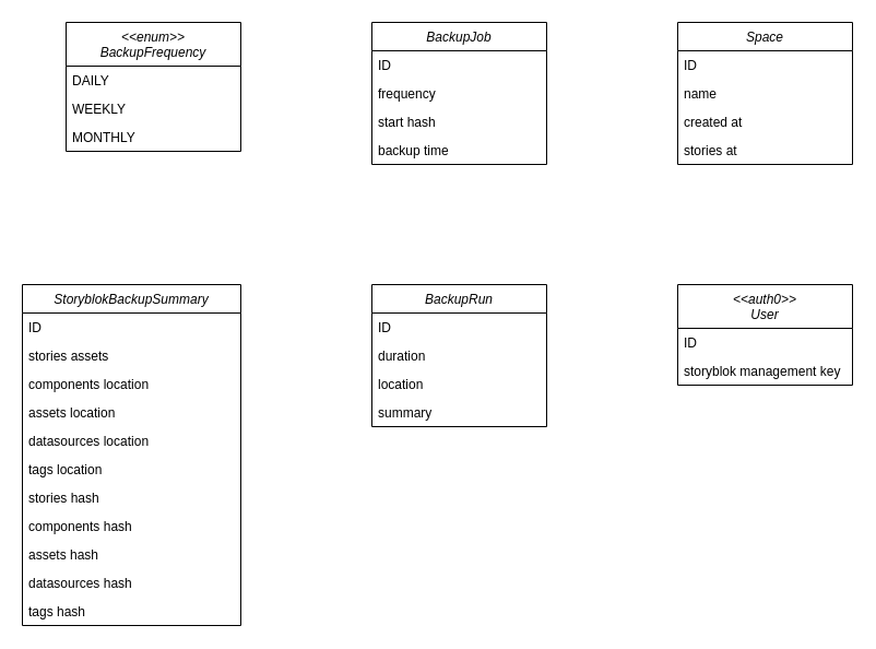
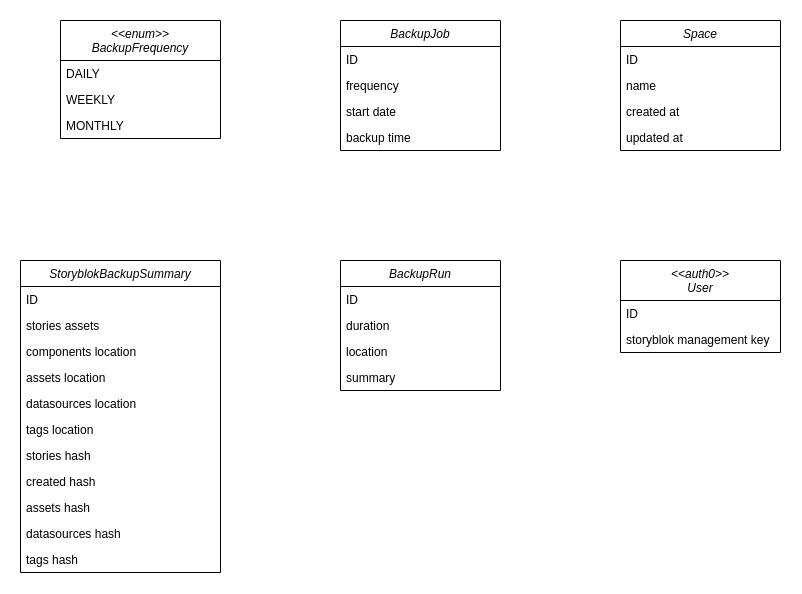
- <mxCell id="9" value="start hash" style="text;align=left;verticalAlign=top;spacingLeft=4;spacingRight=4;overflow=hidden;rotatable=0;points=[[0,0.5],[1,0.5]];portConstraint=eastwest;rounded=0;shadow=0;html=0;" vertex="1" parent="6"><mxGeometry y="78" width="160" height="26" as="geometry" /></mxCell>
+ <mxCell id="9" value="start date" style="text;align=left;verticalAlign=top;spacingLeft=4;spacingRight=4;overflow=hidden;rotatable=0;points=[[0,0.5],[1,0.5]];portConstraint=eastwest;rounded=0;shadow=0;html=0;" vertex="1" parent="6"><mxGeometry y="78" width="160" height="26" as="geometry" /></mxCell>
- <mxCell id="15" value="stories at" style="text;align=left;verticalAlign=top;spacingLeft=4;spacingRight=4;overflow=hidden;rotatable=0;points=[[0,0.5],[1,0.5]];portConstraint=eastwest;rounded=0;shadow=0;html=0;" vertex="1" parent="11"><mxGeometry y="104" width="160" height="26" as="geometry" /></mxCell>
+ <mxCell id="15" value="updated at" style="text;align=left;verticalAlign=top;spacingLeft=4;spacingRight=4;overflow=hidden;rotatable=0;points=[[0,0.5],[1,0.5]];portConstraint=eastwest;rounded=0;shadow=0;html=0;" vertex="1" parent="11"><mxGeometry y="104" width="160" height="26" as="geometry" /></mxCell>
- <mxCell id="32" value="components hash" style="text;align=left;verticalAlign=top;spacingLeft=4;spacingRight=4;overflow=hidden;rotatable=0;points=[[0,0.5],[1,0.5]];portConstraint=eastwest;rounded=0;shadow=0;html=0;" vertex="1" parent="24"><mxGeometry y="208" width="200" height="26" as="geometry" /></mxCell>
+ <mxCell id="32" value="created hash" style="text;align=left;verticalAlign=top;spacingLeft=4;spacingRight=4;overflow=hidden;rotatable=0;points=[[0,0.5],[1,0.5]];portConstraint=eastwest;rounded=0;shadow=0;html=0;" vertex="1" parent="24"><mxGeometry y="208" width="200" height="26" as="geometry" /></mxCell>
